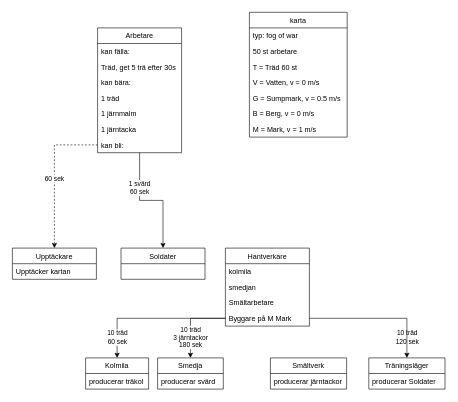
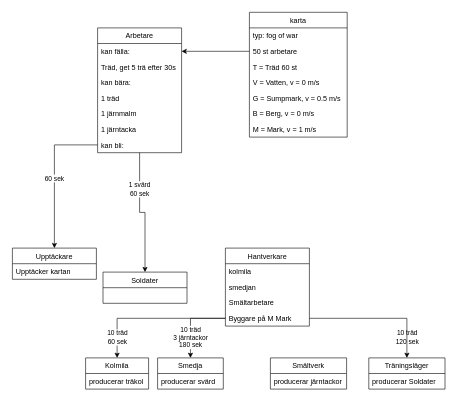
+ <mxCell id="30" style="edgeStyle=orthogonalEdgeStyle;rounded=0;orthogonalLoop=1;jettySize=auto;html=1;exitX=0;exitY=0.5;exitDx=0;exitDy=0;entryX=1;entryY=0.5;entryDx=0;entryDy=0;" parent="1" source="16" target="7" edge="1"><mxGeometry relative="1" as="geometry" /></mxCell>
- <mxCell id="2" style="edgeStyle=orthogonalEdgeStyle;rounded=0;orthogonalLoop=1;jettySize=auto;html=1;entryX=0.5;entryY=0;entryDx=0;entryDy=0;dashed=1;" parent="1" source="13" target="22" edge="1"><mxGeometry relative="1" as="geometry" /></mxCell>
+ <mxCell id="2" style="edgeStyle=orthogonalEdgeStyle;rounded=0;orthogonalLoop=1;jettySize=auto;html=1;entryX=0.5;entryY=0;entryDx=0;entryDy=0;" parent="1" source="13" target="22" edge="1"><mxGeometry relative="1" as="geometry" /></mxCell>
- <mxCell id="24" value="Soldater" style="swimlane;fontStyle=0;childLayout=stackLayout;horizontal=1;startSize=26;fillColor=none;horizontalStack=0;resizeParent=1;resizeParentMax=0;resizeLast=0;collapsible=1;marginBottom=0;" parent="1" vertex="1"><mxGeometry x="201" y="413" width="140" height="52" as="geometry" /></mxCell>
+ <mxCell id="24" value="Soldater" style="swimlane;fontStyle=0;childLayout=stackLayout;horizontal=1;startSize=26;fillColor=none;horizontalStack=0;resizeParent=1;resizeParentMax=0;resizeLast=0;collapsible=1;marginBottom=0;" parent="1" vertex="1"><mxGeometry x="171" y="453" width="140" height="52" as="geometry" /></mxCell>
